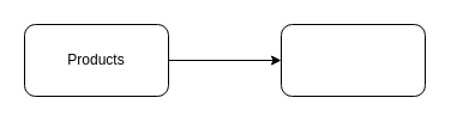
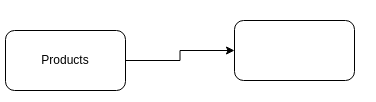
- <mxCell id="3" value="Products" style="rounded=1;whiteSpace=wrap;html=1;" vertex="1" parent="1"><mxGeometry x="20" y="20" width="120" height="60" as="geometry" /></mxCell>
+ <mxCell id="3" value="Products" style="rounded=1;whiteSpace=wrap;html=1;" vertex="1" parent="1"><mxGeometry x="5" y="30" width="120" height="60" as="geometry" /></mxCell>
